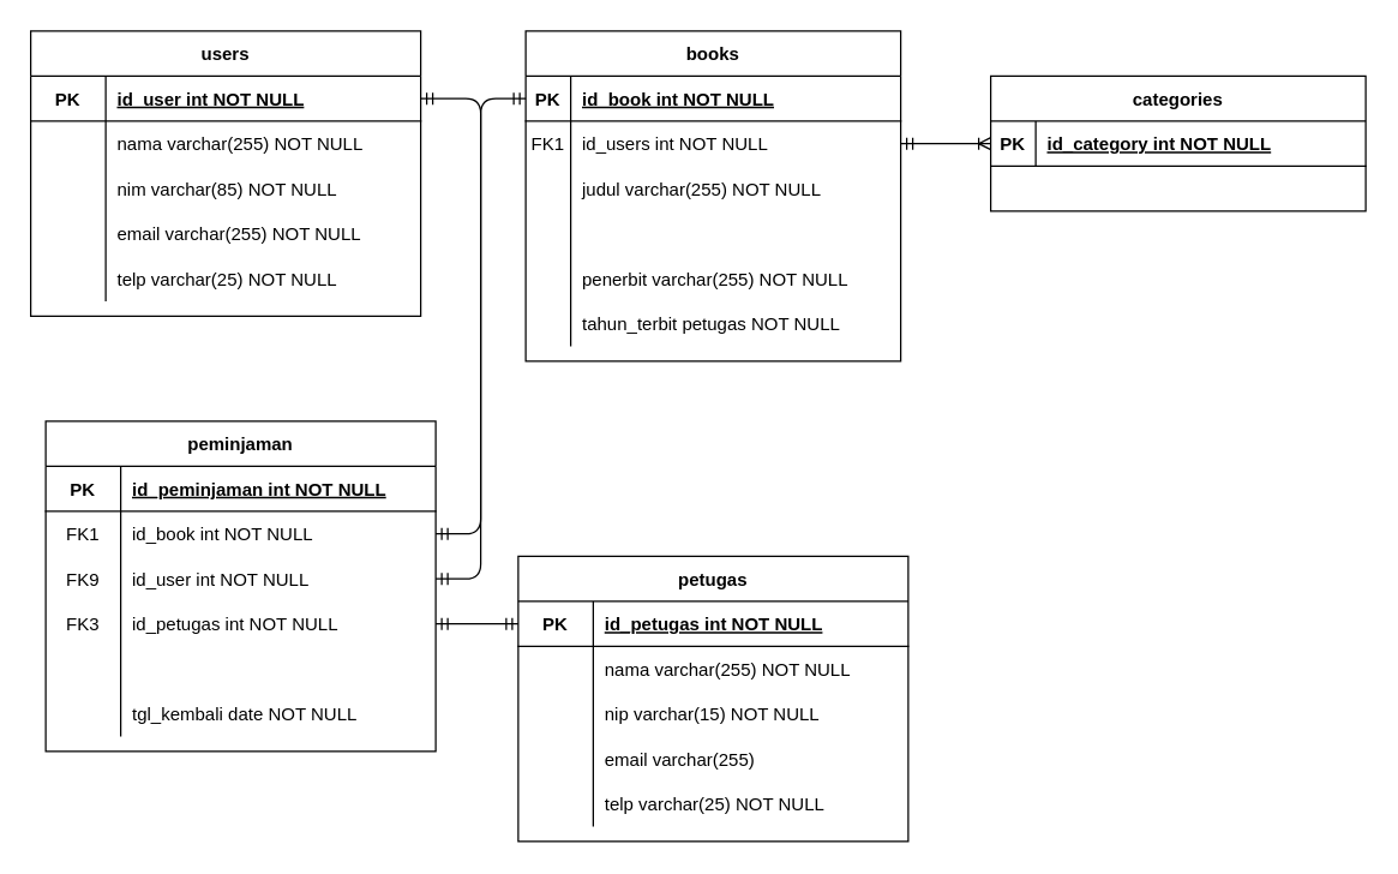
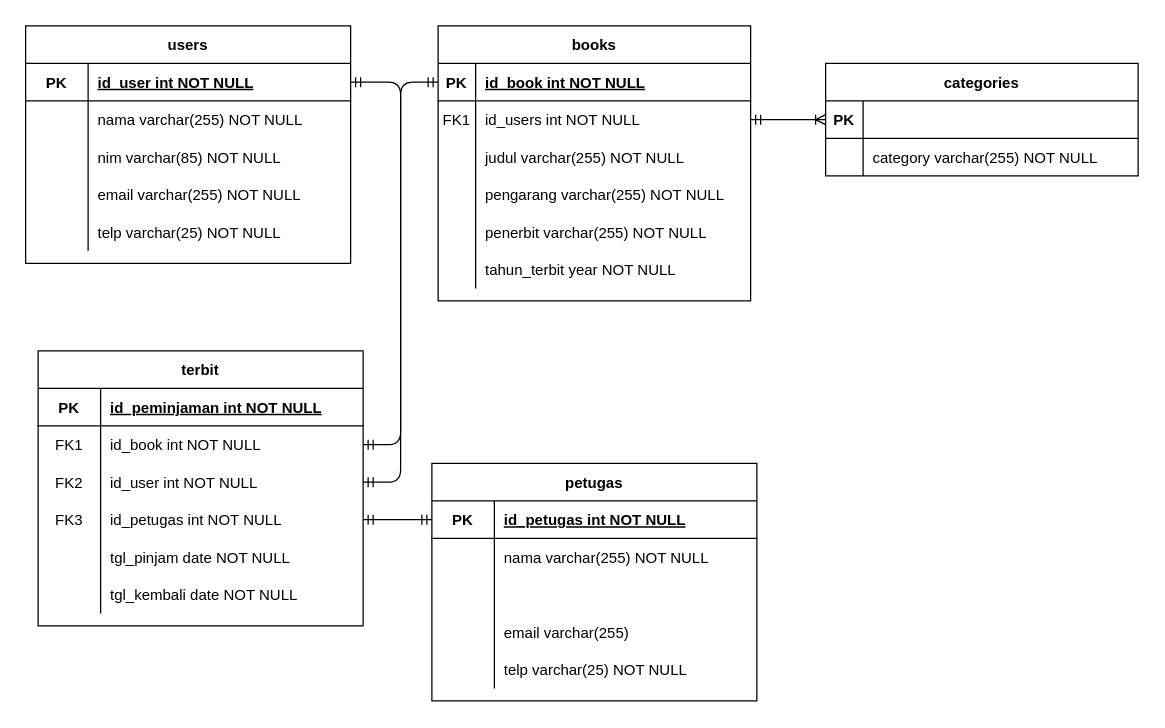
- <mxCell id="24" value="id_category int NOT NULL " style="shape=partialRectangle;overflow=hidden;connectable=0;fillColor=none;top=0;left=0;bottom=0;right=0;align=left;spacingLeft=6;fontStyle=5;" parent="22" vertex="1"><mxGeometry x="30" width="220" height="30" as="geometry" /></mxCell>
+ <mxCell id="27" value="category varchar(255) NOT NULL" style="shape=partialRectangle;overflow=hidden;connectable=0;fillColor=none;top=0;left=0;bottom=0;right=0;align=left;spacingLeft=6;" parent="25" vertex="1"><mxGeometry x="30" width="220" height="30" as="geometry" /></mxCell>
+ <mxCell id="14" value="pengarang varchar(255) NOT NULL" style="shape=partialRectangle;overflow=hidden;connectable=0;fillColor=none;top=0;left=0;bottom=0;right=0;align=left;spacingLeft=6;" vertex="1" parent="12"><mxGeometry x="30" width="220" height="30" as="geometry" /></mxCell>
- <mxCell id="20" value="tahun_terbit petugas NOT NULL" style="shape=partialRectangle;overflow=hidden;connectable=0;fillColor=none;top=0;left=0;bottom=0;right=0;align=left;spacingLeft=6;" vertex="1" parent="18"><mxGeometry x="30" width="220" height="30" as="geometry" /></mxCell>
+ <mxCell id="20" value="tahun_terbit year NOT NULL" style="shape=partialRectangle;overflow=hidden;connectable=0;fillColor=none;top=0;left=0;bottom=0;right=0;align=left;spacingLeft=6;" vertex="1" parent="18"><mxGeometry x="30" width="220" height="30" as="geometry" /></mxCell>
- <mxCell id="44" value="peminjaman" style="shape=table;startSize=30;container=1;collapsible=1;childLayout=tableLayout;fixedRows=1;rowLines=0;fontStyle=1;align=center;resizeLast=1;" vertex="1" parent="1"><mxGeometry x="30" y="280" width="260" height="220" as="geometry" /></mxCell>
+ <mxCell id="44" value="terbit" style="shape=table;startSize=30;container=1;collapsible=1;childLayout=tableLayout;fixedRows=1;rowLines=0;fontStyle=1;align=center;resizeLast=1;" vertex="1" parent="1"><mxGeometry x="30" y="280" width="260" height="220" as="geometry" /></mxCell>
- <mxCell id="52" value="FK9" style="shape=partialRectangle;overflow=hidden;connectable=0;fillColor=none;top=0;left=0;bottom=0;right=0;" vertex="1" parent="51"><mxGeometry width="50" height="30" as="geometry" /></mxCell>
+ <mxCell id="52" value="FK2" style="shape=partialRectangle;overflow=hidden;connectable=0;fillColor=none;top=0;left=0;bottom=0;right=0;" vertex="1" parent="51"><mxGeometry width="50" height="30" as="geometry" /></mxCell>
+ <mxCell id="59" value="tgl_pinjam date NOT NULL" style="shape=partialRectangle;overflow=hidden;connectable=0;fillColor=none;top=0;left=0;bottom=0;right=0;align=left;spacingLeft=6;" vertex="1" parent="57"><mxGeometry x="50" width="210" height="30" as="geometry" /></mxCell>
- <mxCell id="72" value="nip varchar(15) NOT NULL" style="shape=partialRectangle;overflow=hidden;connectable=0;fillColor=none;top=0;left=0;bottom=0;right=0;align=left;spacingLeft=6;" vertex="1" parent="70"><mxGeometry x="50" width="210" height="30" as="geometry" /></mxCell>
